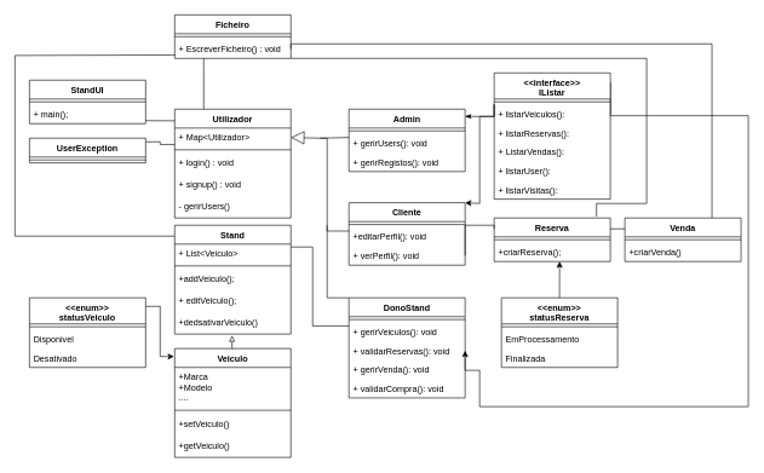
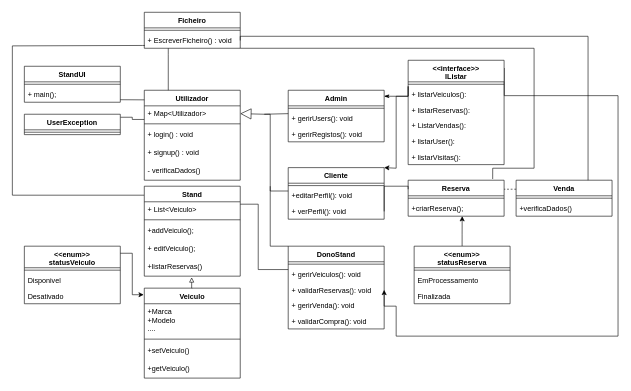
- <mxCell id="11" value="- gerirUsers()" style="text;strokeColor=none;fillColor=none;align=left;verticalAlign=top;spacingLeft=4;spacingRight=4;overflow=hidden;rotatable=0;points=[[0,0.5],[1,0.5]];portConstraint=eastwest;" vertex="1" parent="6"><mxGeometry y="120" width="160" height="30" as="geometry" /></mxCell>
+ <mxCell id="11" value="- verificaDados()" style="text;strokeColor=none;fillColor=none;align=left;verticalAlign=top;spacingLeft=4;spacingRight=4;overflow=hidden;rotatable=0;points=[[0,0.5],[1,0.5]];portConstraint=eastwest;" vertex="1" parent="6"><mxGeometry y="120" width="160" height="30" as="geometry" /></mxCell>
- <mxCell id="65" style="edgeStyle=orthogonalEdgeStyle;rounded=0;orthogonalLoop=1;jettySize=auto;html=1;exitX=0;exitY=0.25;exitDx=0;exitDy=0;entryX=1;entryY=0.25;entryDx=0;entryDy=0;startArrow=none;startFill=0;endArrow=none;endFill=0;" edge="1" parent="1" source="54" target="51"><mxGeometry relative="1" as="geometry"><Array as="points"><mxPoint x="850" y="315" /><mxPoint x="850" y="315" /></Array></mxGeometry></mxCell>
+ <mxCell id="65" style="edgeStyle=orthogonalEdgeStyle;rounded=0;orthogonalLoop=1;jettySize=auto;html=1;exitX=0;exitY=0.25;exitDx=0;exitDy=0;entryX=1;entryY=0.25;entryDx=0;entryDy=0;startArrow=none;startFill=0;endArrow=none;endFill=0;dashed=1;" edge="1" parent="1" source="54" target="51"><mxGeometry relative="1" as="geometry"><Array as="points"><mxPoint x="850" y="315" /><mxPoint x="850" y="315" /></Array></mxGeometry></mxCell>
- <mxCell id="56" value="+criarVenda()" style="text;strokeColor=none;fillColor=none;align=left;verticalAlign=top;spacingLeft=4;spacingRight=4;overflow=hidden;rotatable=0;points=[[0,0.5],[1,0.5]];portConstraint=eastwest;" vertex="1" parent="54"><mxGeometry y="34" width="160" height="26" as="geometry" /></mxCell>
+ <mxCell id="56" value="+verificaDados()" style="text;strokeColor=none;fillColor=none;align=left;verticalAlign=top;spacingLeft=4;spacingRight=4;overflow=hidden;rotatable=0;points=[[0,0.5],[1,0.5]];portConstraint=eastwest;" vertex="1" parent="54"><mxGeometry y="34" width="160" height="26" as="geometry" /></mxCell>
- <mxCell id="74" value="+dedsativarVeiculo()" style="text;strokeColor=none;fillColor=none;align=left;verticalAlign=top;spacingLeft=4;spacingRight=4;overflow=hidden;rotatable=0;points=[[0,0.5],[1,0.5]];portConstraint=eastwest;" vertex="1" parent="69"><mxGeometry y="120" width="160" height="30" as="geometry" /></mxCell>
+ <mxCell id="74" value="+listarReservas()" style="text;strokeColor=none;fillColor=none;align=left;verticalAlign=top;spacingLeft=4;spacingRight=4;overflow=hidden;rotatable=0;points=[[0,0.5],[1,0.5]];portConstraint=eastwest;" vertex="1" parent="69"><mxGeometry y="120" width="160" height="30" as="geometry" /></mxCell>
